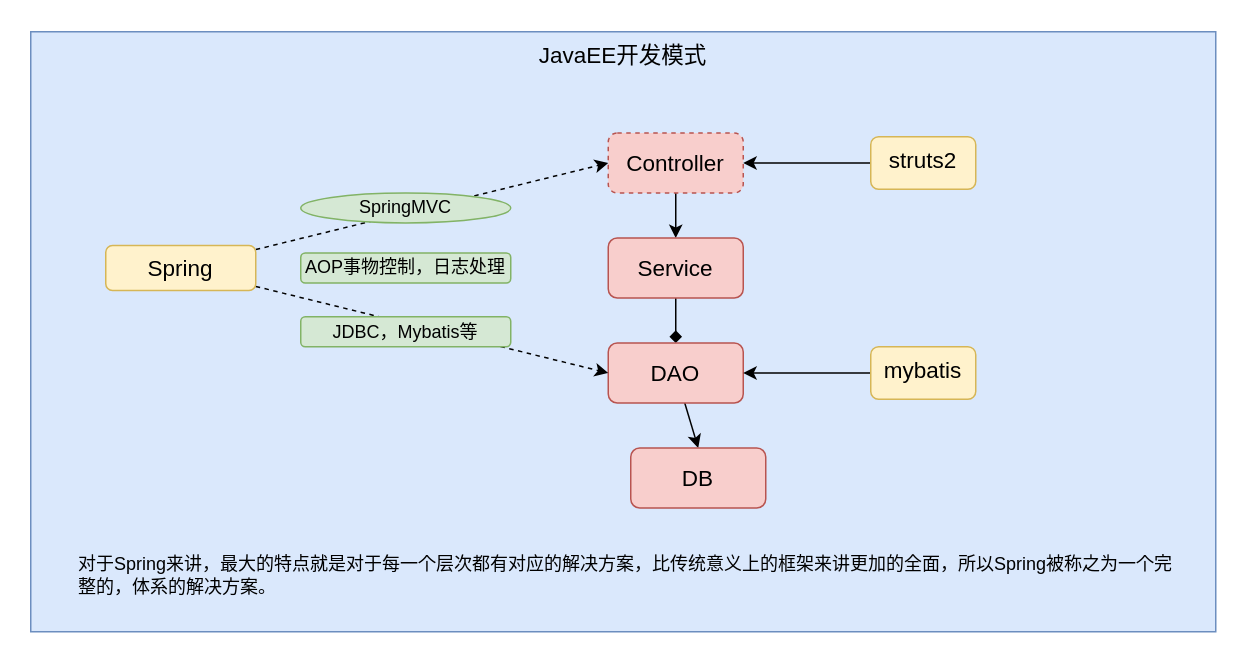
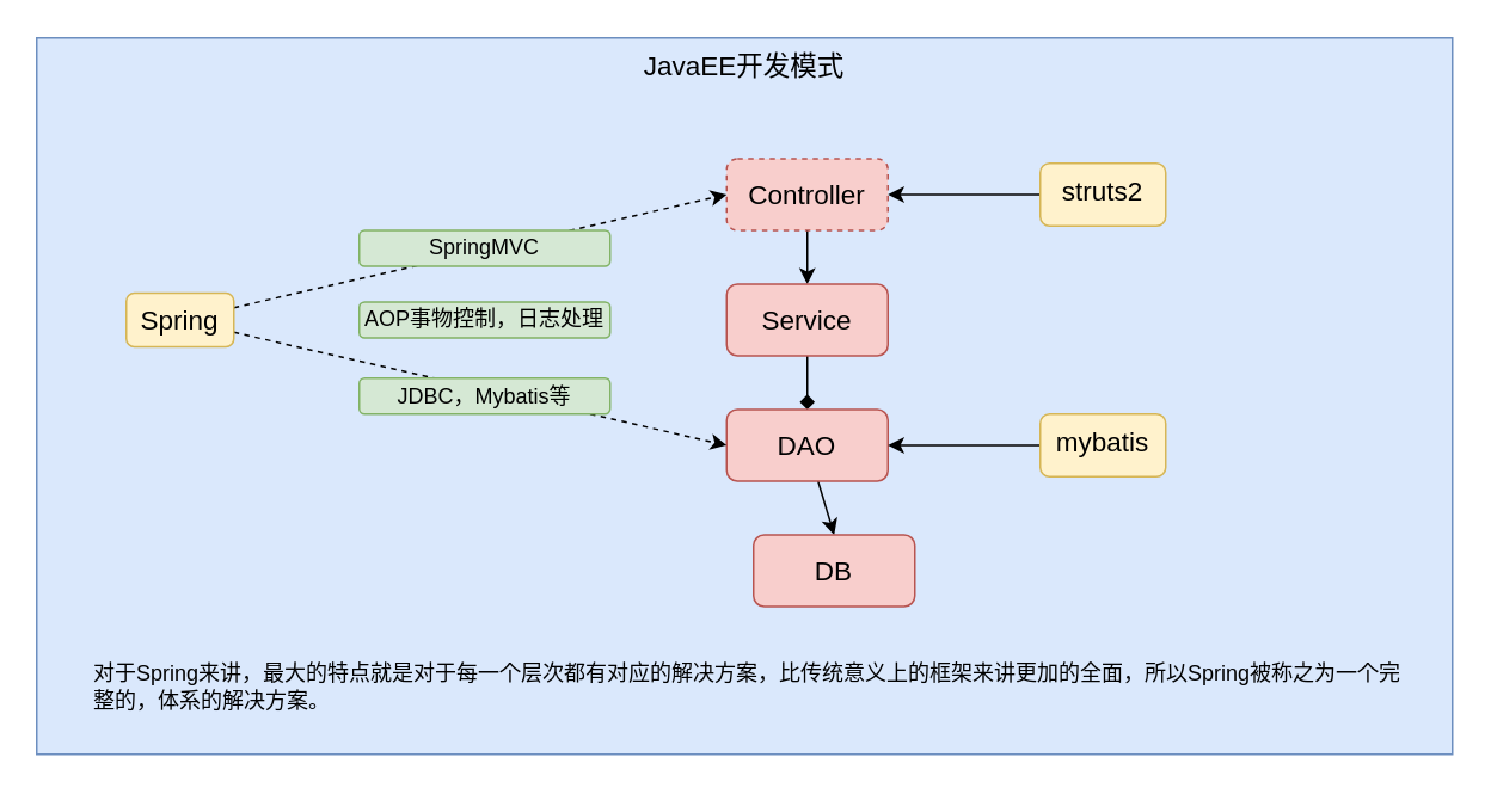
- <mxCell id="19" value="SpringMVC" style="ellipse;whiteSpace=wrap;html=1;fontSize=12;fillColor=#d5e8d4;strokeColor=#82b366;" vertex="1" parent="1"><mxGeometry x="200" y="128" width="140" height="20" as="geometry" /></mxCell>
+ <mxCell id="19" value="SpringMVC" style="rounded=1;whiteSpace=wrap;html=1;fontSize=12;fillColor=#d5e8d4;strokeColor=#82b366;" vertex="1" parent="1"><mxGeometry x="200" y="128" width="140" height="20" as="geometry" /></mxCell>
- <mxCell id="17" value="Spring" style="rounded=1;whiteSpace=wrap;html=1;fillColor=#fff2cc;strokeColor=#d6b656;align=center;verticalAlign=top;fontSize=15;" vertex="1" parent="1"><mxGeometry x="70" y="163" width="100" height="30" as="geometry" /></mxCell>
+ <mxCell id="17" value="Spring" style="rounded=1;whiteSpace=wrap;html=1;fillColor=#fff2cc;strokeColor=#d6b656;align=center;verticalAlign=top;fontSize=15;" vertex="1" parent="1"><mxGeometry x="70" y="163" width="60" height="30" as="geometry" /></mxCell>
